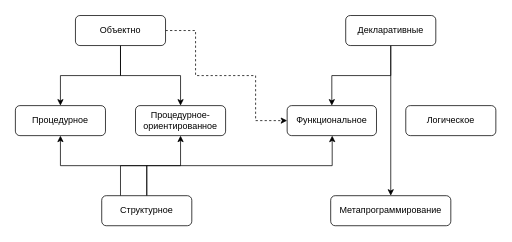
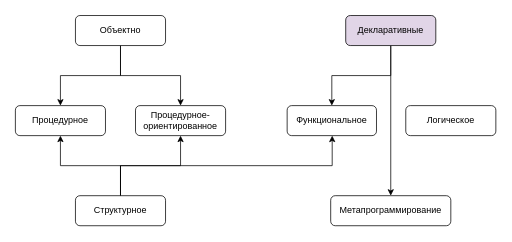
- <mxCell id="8" value="Декларативные" style="rounded=1;whiteSpace=wrap;html=1;" vertex="1" parent="1"><mxGeometry x="460" y="20" width="120" height="40" as="geometry" /></mxCell>
+ <mxCell id="8" value="Декларативные" style="rounded=1;whiteSpace=wrap;html=1;fillColor=#e1d5e7;" vertex="1" parent="1"><mxGeometry x="460" y="20" width="120" height="40" as="geometry" /></mxCell>
- <mxCell id="4" style="edgeStyle=orthogonalEdgeStyle;rounded=0;orthogonalLoop=1;jettySize=auto;html=1;dashed=1;" edge="1" parent="1" source="5" target="16"><mxGeometry relative="1" as="geometry"><Array as="points"><mxPoint x="260" y="40" /><mxPoint x="260" y="100" /><mxPoint x="340" y="100" /><mxPoint x="340" y="160" /></Array></mxGeometry></mxCell>
- <mxCell id="12" value="Структурное" style="rounded=1;whiteSpace=wrap;html=1;" vertex="1" parent="1"><mxGeometry x="135" y="260" width="120" height="40" as="geometry" /></mxCell>
+ <mxCell id="12" value="Структурное" style="rounded=1;whiteSpace=wrap;html=1;" vertex="1" parent="1"><mxGeometry x="100" y="260" width="120" height="40" as="geometry" /></mxCell>
